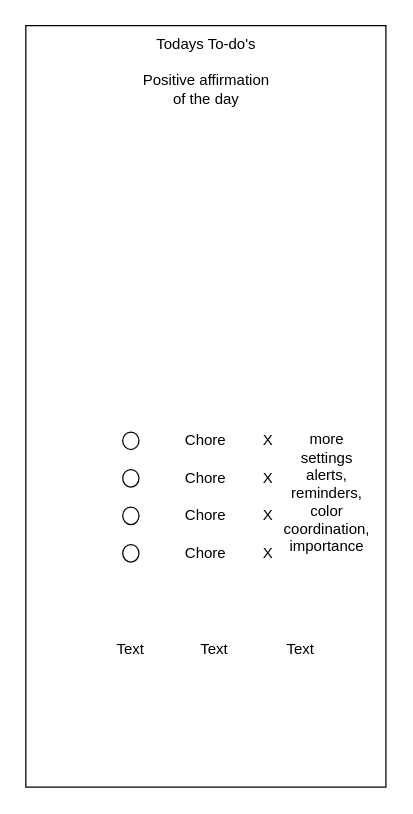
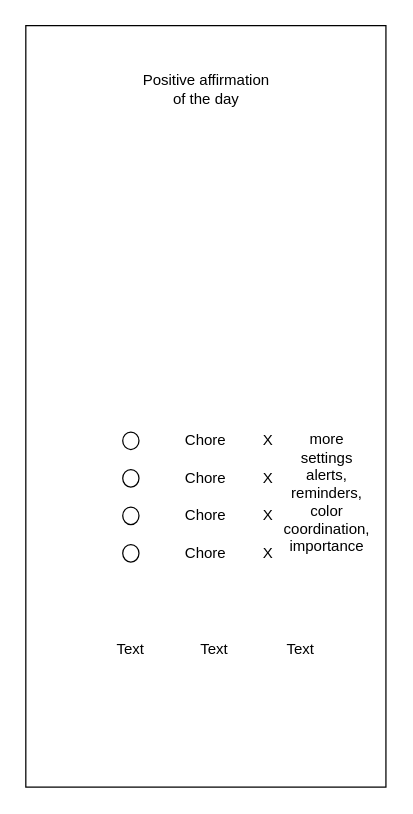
- <mxCell id="8" value="Todays To-do's" style="text;strokeColor=none;fillColor=none;html=1;align=center;verticalAlign=middle;whiteSpace=wrap;rounded=0;hachureGap=4;" vertex="1" parent="1"><mxGeometry x="113.5" y="20" width="101" height="30" as="geometry" /></mxCell>
